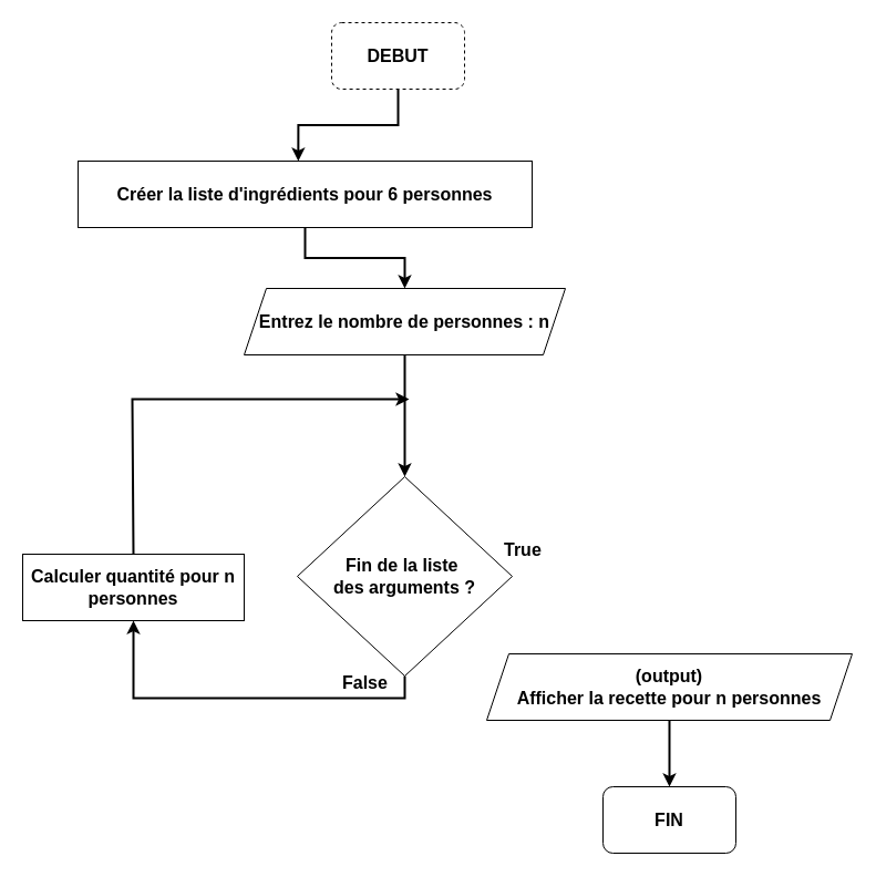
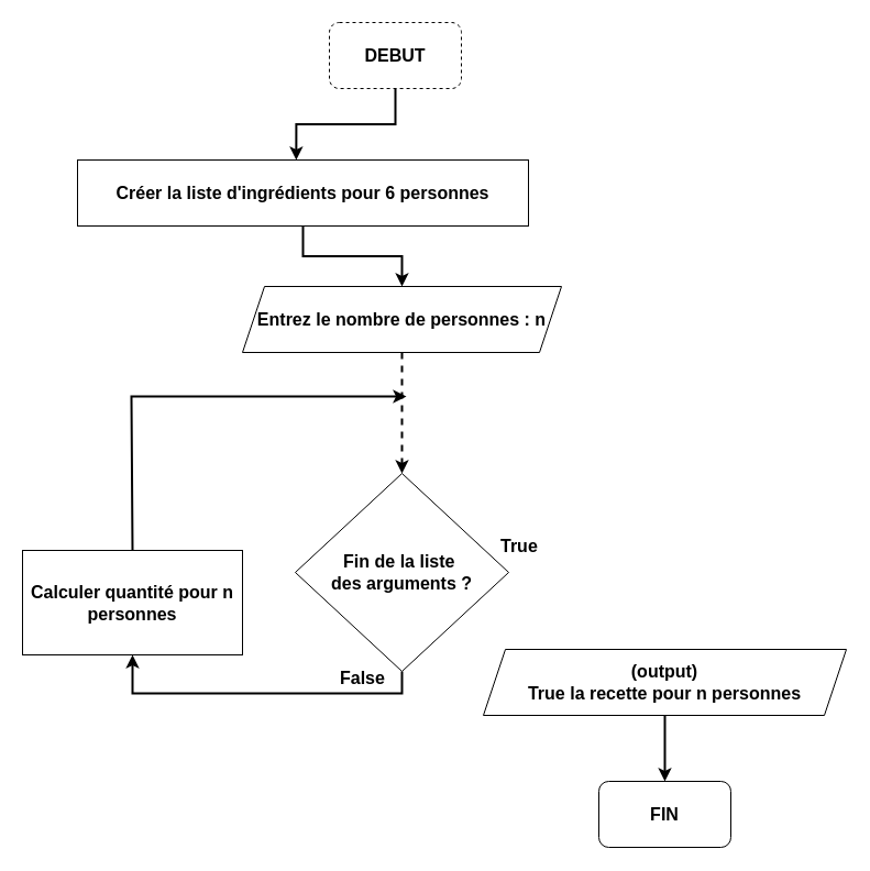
- <mxCell id="6" style="edgeStyle=orthogonalEdgeStyle;rounded=0;orthogonalLoop=1;jettySize=auto;html=1;exitX=0.5;exitY=1;exitDx=0;exitDy=0;strokeWidth=2;fontSize=16;" edge="1" parent="1" source="7" target="9"><mxGeometry relative="1" as="geometry" /></mxCell>
+ <mxCell id="6" style="edgeStyle=orthogonalEdgeStyle;rounded=0;orthogonalLoop=1;jettySize=auto;html=1;exitX=0.5;exitY=1;exitDx=0;exitDy=0;strokeWidth=2;fontSize=16;dashed=1;" edge="1" parent="1" source="7" target="9"><mxGeometry relative="1" as="geometry" /></mxCell>
- <mxCell id="10" value="&lt;b&gt;Calculer quantité pour n personnes&lt;/b&gt;" style="rounded=0;whiteSpace=wrap;html=1;fontSize=16;" vertex="1" parent="1"><mxGeometry x="20" y="500" width="200" height="60" as="geometry" /></mxCell>
+ <mxCell id="10" value="&lt;b&gt;Calculer quantité pour n personnes&lt;/b&gt;" style="rounded=0;whiteSpace=wrap;html=1;fontSize=16;" vertex="1" parent="1"><mxGeometry x="20" y="500" width="200" height="95" as="geometry" /></mxCell>
- <mxCell id="13" value="&lt;b&gt;(output)&lt;br&gt;Afficher la recette pour n personnes&lt;/b&gt;" style="shape=parallelogram;perimeter=parallelogramPerimeter;whiteSpace=wrap;html=1;fixedSize=1;fontSize=16;" vertex="1" parent="1"><mxGeometry x="439" y="590" width="330" height="60" as="geometry" /></mxCell>
+ <mxCell id="13" value="&lt;b&gt;(output)&lt;br&gt;True la recette pour n personnes&lt;/b&gt;" style="shape=parallelogram;perimeter=parallelogramPerimeter;whiteSpace=wrap;html=1;fixedSize=1;fontSize=16;" vertex="1" parent="1"><mxGeometry x="439" y="590" width="330" height="60" as="geometry" /></mxCell>
